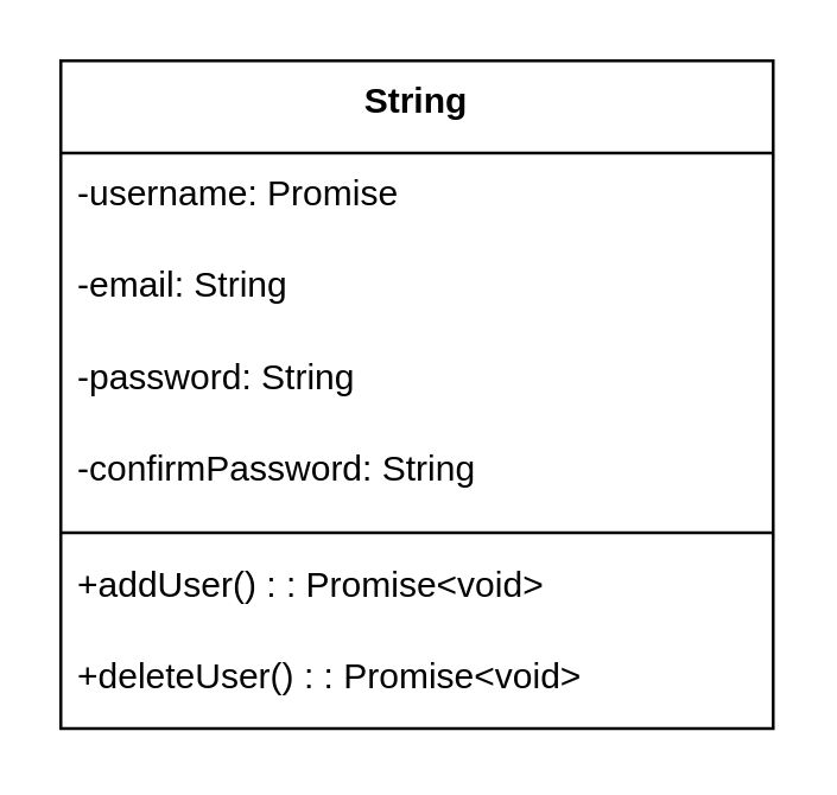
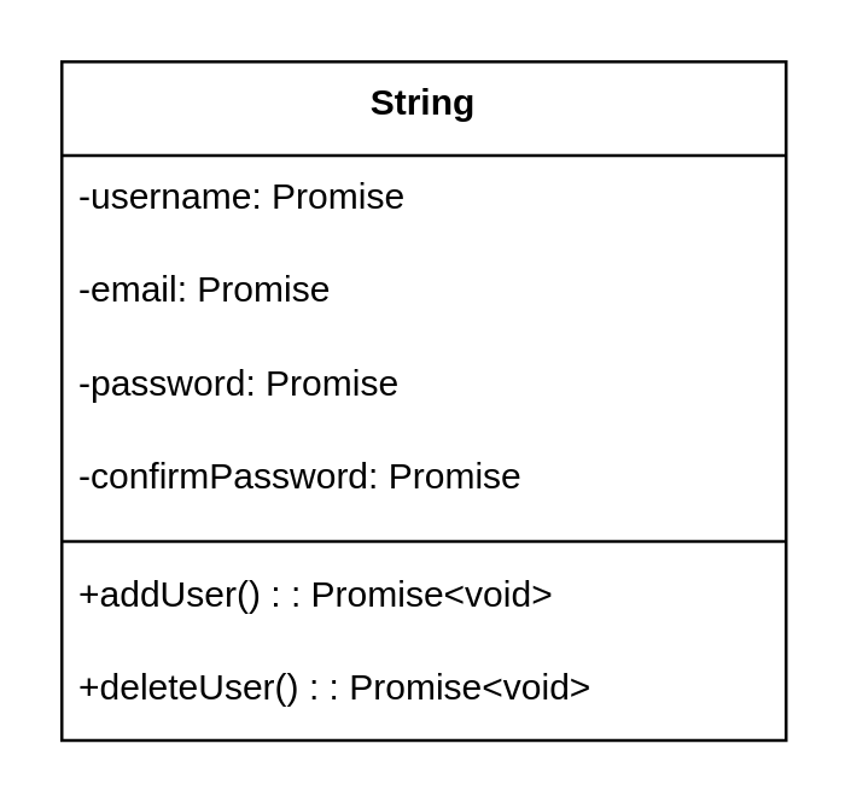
- <mxCell id="4" value="-email: String" style="text;strokeColor=none;fillColor=none;align=left;verticalAlign=top;spacingLeft=4;spacingRight=4;overflow=hidden;rotatable=0;points=[[0,0.5],[1,0.5]];portConstraint=eastwest;" vertex="1" parent="2"><mxGeometry y="62.111" width="240" height="31" as="geometry" /></mxCell>
+ <mxCell id="4" value="-email: Promise" style="text;strokeColor=none;fillColor=none;align=left;verticalAlign=top;spacingLeft=4;spacingRight=4;overflow=hidden;rotatable=0;points=[[0,0.5],[1,0.5]];portConstraint=eastwest;" vertex="1" parent="2"><mxGeometry y="62.111" width="240" height="31" as="geometry" /></mxCell>
- <mxCell id="5" value="-password: String" style="text;strokeColor=none;fillColor=none;align=left;verticalAlign=top;spacingLeft=4;spacingRight=4;overflow=hidden;rotatable=0;points=[[0,0.5],[1,0.5]];portConstraint=eastwest;" vertex="1" parent="2"><mxGeometry y="93.111" width="240" height="31" as="geometry" /></mxCell>
+ <mxCell id="5" value="-password: Promise" style="text;strokeColor=none;fillColor=none;align=left;verticalAlign=top;spacingLeft=4;spacingRight=4;overflow=hidden;rotatable=0;points=[[0,0.5],[1,0.5]];portConstraint=eastwest;" vertex="1" parent="2"><mxGeometry y="93.111" width="240" height="31" as="geometry" /></mxCell>
- <mxCell id="6" value="-confirmPassword: String" style="text;strokeColor=none;fillColor=none;align=left;verticalAlign=top;spacingLeft=4;spacingRight=4;overflow=hidden;rotatable=0;points=[[0,0.5],[1,0.5]];portConstraint=eastwest;" vertex="1" parent="2"><mxGeometry y="124.111" width="240" height="31" as="geometry" /></mxCell>
+ <mxCell id="6" value="-confirmPassword: Promise" style="text;strokeColor=none;fillColor=none;align=left;verticalAlign=top;spacingLeft=4;spacingRight=4;overflow=hidden;rotatable=0;points=[[0,0.5],[1,0.5]];portConstraint=eastwest;" vertex="1" parent="2"><mxGeometry y="124.111" width="240" height="31" as="geometry" /></mxCell>
